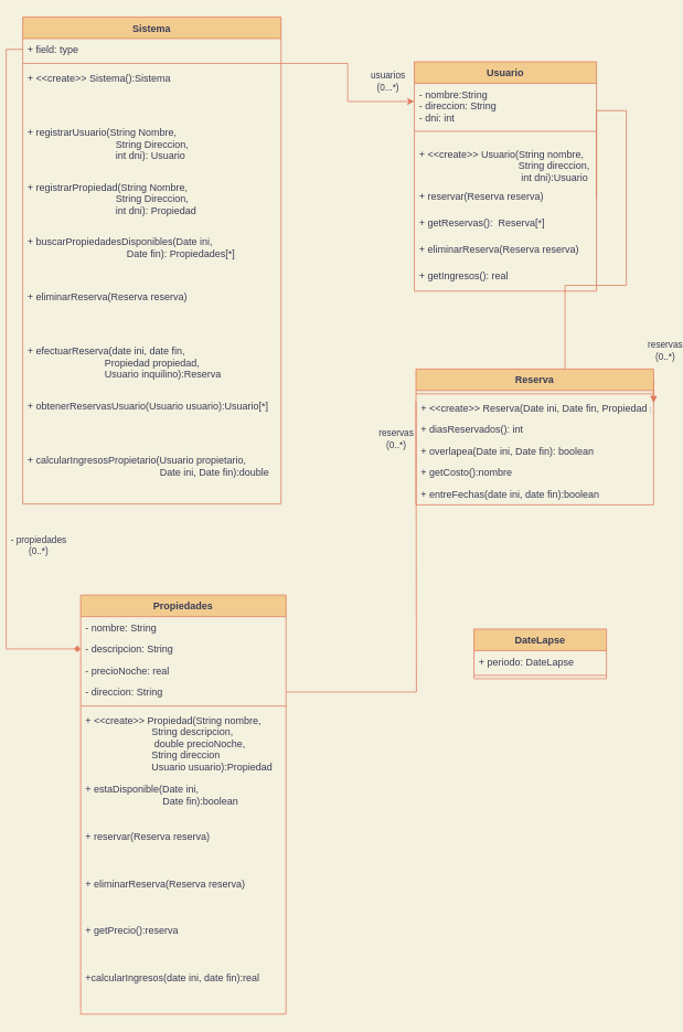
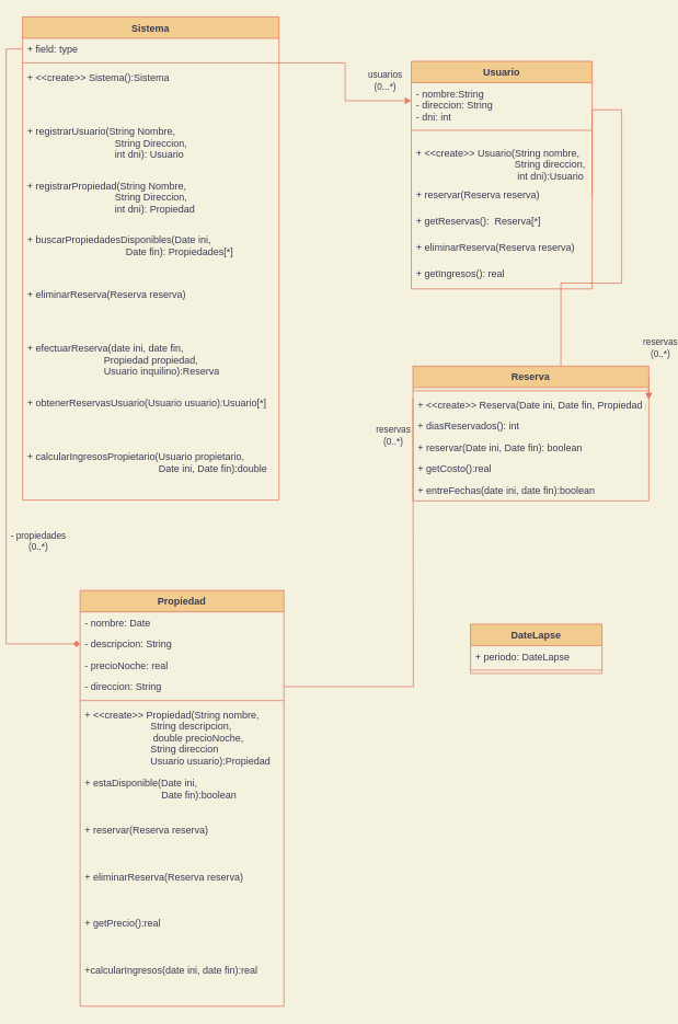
- <mxCell id="27" value="+ overlapea(Date ini, Date fin): boolean" style="text;strokeColor=none;fillColor=none;align=left;verticalAlign=top;spacingLeft=4;spacingRight=4;overflow=hidden;rotatable=0;points=[[0,0.5],[1,0.5]];portConstraint=eastwest;rounded=0;fontColor=#393C56;" vertex="1" parent="23"><mxGeometry y="86" width="287" height="26" as="geometry" /></mxCell>
+ <mxCell id="27" value="+ reservar(Date ini, Date fin): boolean" style="text;strokeColor=none;fillColor=none;align=left;verticalAlign=top;spacingLeft=4;spacingRight=4;overflow=hidden;rotatable=0;points=[[0,0.5],[1,0.5]];portConstraint=eastwest;rounded=0;fontColor=#393C56;" vertex="1" parent="23"><mxGeometry y="86" width="287" height="26" as="geometry" /></mxCell>
- <mxCell id="28" value="+ getCosto():nombre" style="text;strokeColor=none;fillColor=none;align=left;verticalAlign=top;spacingLeft=4;spacingRight=4;overflow=hidden;rotatable=0;points=[[0,0.5],[1,0.5]];portConstraint=eastwest;rounded=0;fontColor=#393C56;" vertex="1" parent="23"><mxGeometry y="112" width="287" height="26" as="geometry" /></mxCell>
+ <mxCell id="28" value="+ getCosto():real" style="text;strokeColor=none;fillColor=none;align=left;verticalAlign=top;spacingLeft=4;spacingRight=4;overflow=hidden;rotatable=0;points=[[0,0.5],[1,0.5]];portConstraint=eastwest;rounded=0;fontColor=#393C56;" vertex="1" parent="23"><mxGeometry y="112" width="287" height="26" as="geometry" /></mxCell>
- <mxCell id="30" value="Propiedades" style="swimlane;fontStyle=1;align=center;verticalAlign=top;childLayout=stackLayout;horizontal=1;startSize=26;horizontalStack=0;resizeParent=1;resizeParentMax=0;resizeLast=0;collapsible=1;marginBottom=0;rounded=0;fillColor=#F2CC8F;strokeColor=#E07A5F;fontColor=#393C56;" vertex="1" parent="1"><mxGeometry x="90" y="718" width="248" height="506" as="geometry" /></mxCell>
+ <mxCell id="30" value="Propiedad" style="swimlane;fontStyle=1;align=center;verticalAlign=top;childLayout=stackLayout;horizontal=1;startSize=26;horizontalStack=0;resizeParent=1;resizeParentMax=0;resizeLast=0;collapsible=1;marginBottom=0;rounded=0;fillColor=#F2CC8F;strokeColor=#E07A5F;fontColor=#393C56;" vertex="1" parent="1"><mxGeometry x="90" y="718" width="248" height="506" as="geometry" /></mxCell>
- <mxCell id="31" value="- nombre: String" style="text;strokeColor=none;fillColor=none;align=left;verticalAlign=top;spacingLeft=4;spacingRight=4;overflow=hidden;rotatable=0;points=[[0,0.5],[1,0.5]];portConstraint=eastwest;rounded=0;fontColor=#393C56;" vertex="1" parent="30"><mxGeometry y="26" width="248" height="26" as="geometry" /></mxCell>
+ <mxCell id="31" value="- nombre: Date" style="text;strokeColor=none;fillColor=none;align=left;verticalAlign=top;spacingLeft=4;spacingRight=4;overflow=hidden;rotatable=0;points=[[0,0.5],[1,0.5]];portConstraint=eastwest;rounded=0;fontColor=#393C56;" vertex="1" parent="30"><mxGeometry y="26" width="248" height="26" as="geometry" /></mxCell>
- <mxCell id="40" value="+ getPrecio():reserva" style="text;strokeColor=none;fillColor=none;align=left;verticalAlign=top;spacingLeft=4;spacingRight=4;overflow=hidden;rotatable=0;points=[[0,0.5],[1,0.5]];portConstraint=eastwest;rounded=0;fontColor=#393C56;" vertex="1" parent="30"><mxGeometry y="392" width="248" height="57" as="geometry" /></mxCell>
+ <mxCell id="40" value="+ getPrecio():real" style="text;strokeColor=none;fillColor=none;align=left;verticalAlign=top;spacingLeft=4;spacingRight=4;overflow=hidden;rotatable=0;points=[[0,0.5],[1,0.5]];portConstraint=eastwest;rounded=0;fontColor=#393C56;" vertex="1" parent="30"><mxGeometry y="392" width="248" height="57" as="geometry" /></mxCell>
